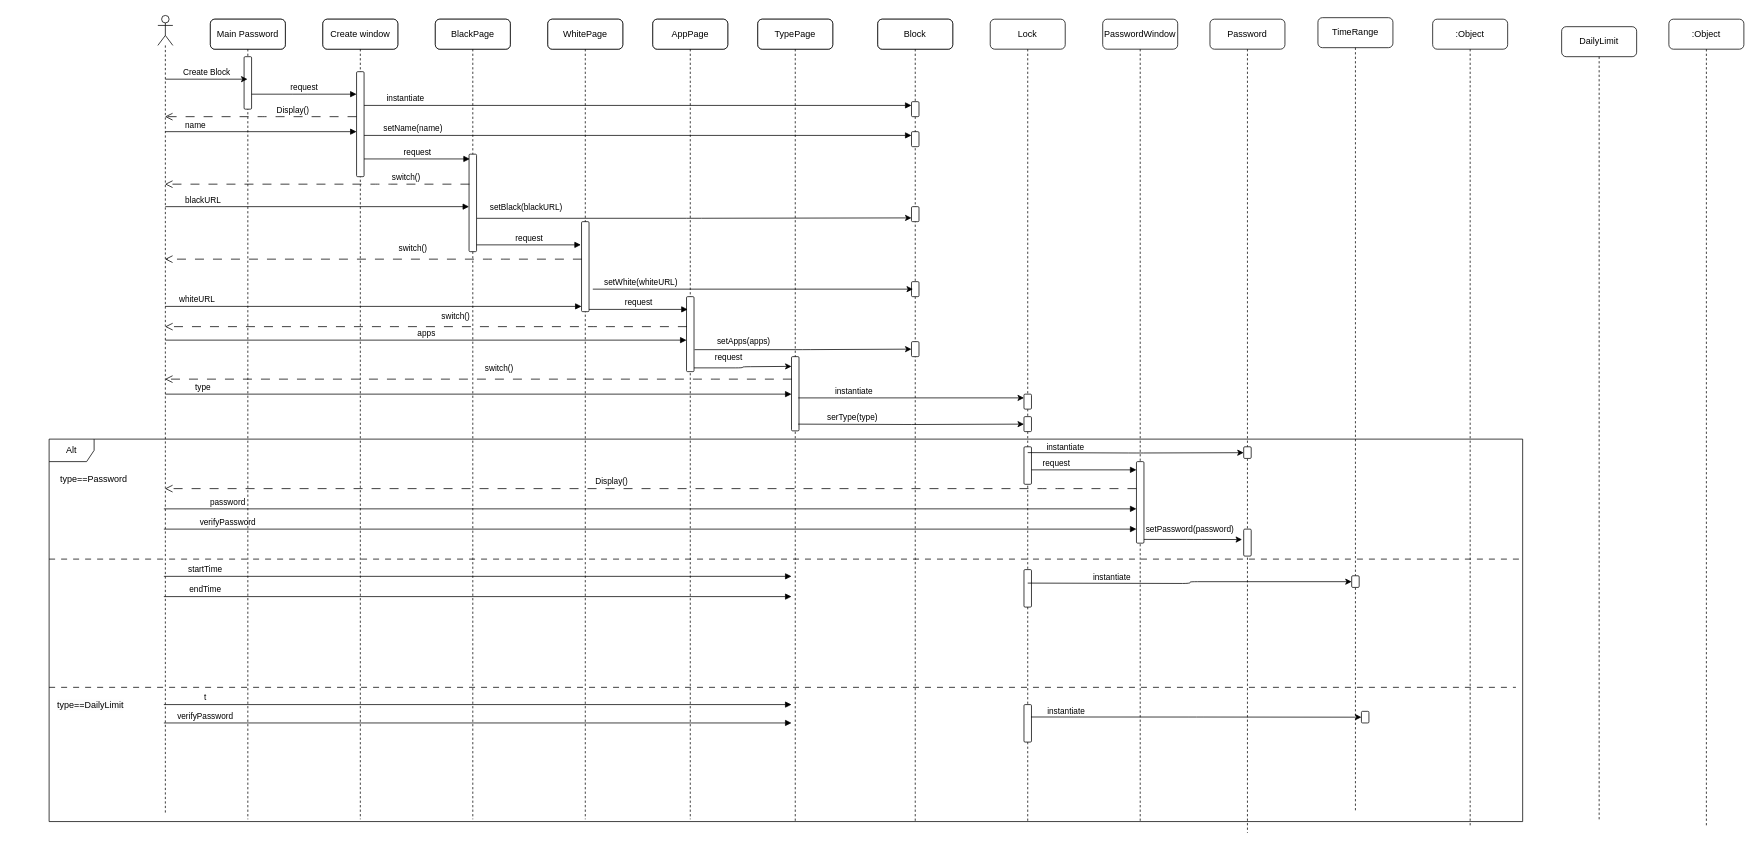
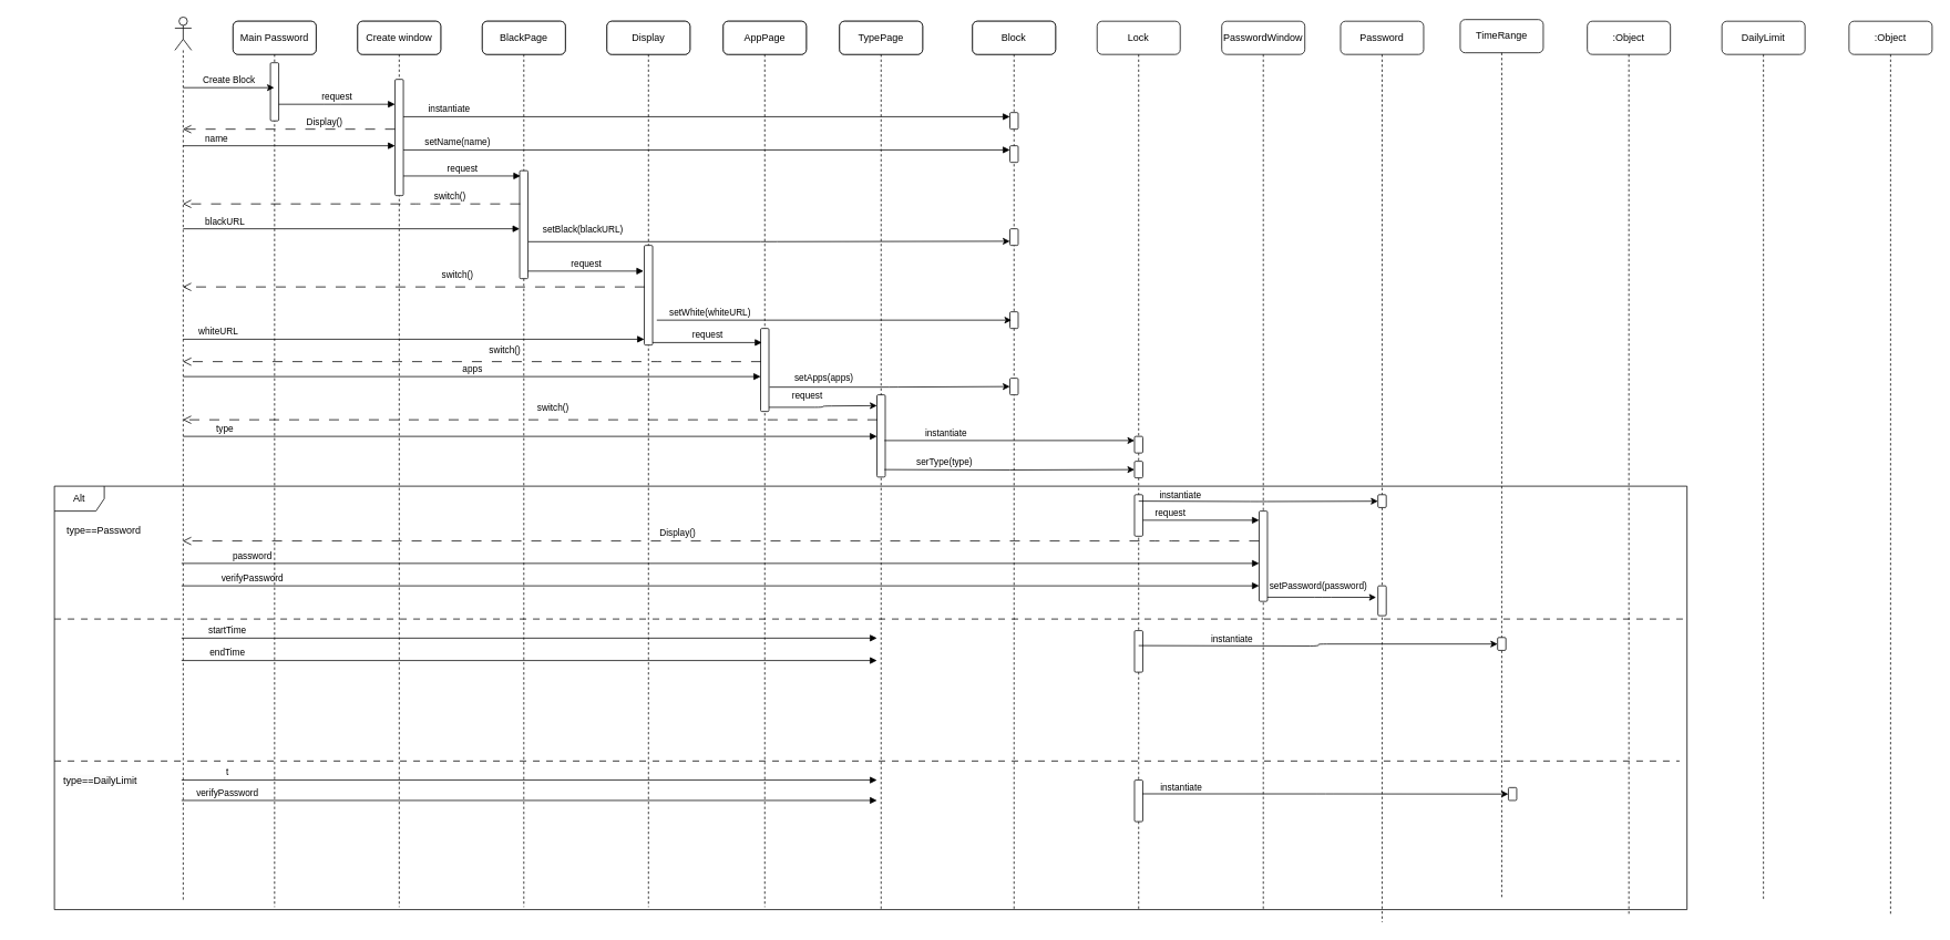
- <mxCell id="23" value="WhitePage" style="shape=umlLifeline;perimeter=lifelinePerimeter;whiteSpace=wrap;html=1;container=1;dropTarget=0;collapsible=0;recursiveResize=0;outlineConnect=0;portConstraint=eastwest;newEdgeStyle={&quot;curved&quot;:0,&quot;rounded&quot;:0};rounded=1;labelBackgroundColor=none;" vertex="1" parent="1"><mxGeometry x="730" y="25" width="100" height="1067" as="geometry" /></mxCell>
+ <mxCell id="23" value="Display" style="shape=umlLifeline;perimeter=lifelinePerimeter;whiteSpace=wrap;html=1;container=1;dropTarget=0;collapsible=0;recursiveResize=0;outlineConnect=0;portConstraint=eastwest;newEdgeStyle={&quot;curved&quot;:0,&quot;rounded&quot;:0};rounded=1;labelBackgroundColor=none;" vertex="1" parent="1"><mxGeometry x="730" y="25" width="100" height="1067" as="geometry" /></mxCell>
- <mxCell id="40" value="DailyLimit" style="shape=umlLifeline;perimeter=lifelinePerimeter;whiteSpace=wrap;html=1;container=1;dropTarget=0;collapsible=0;recursiveResize=0;outlineConnect=0;portConstraint=eastwest;newEdgeStyle={&quot;curved&quot;:0,&quot;rounded&quot;:0};rounded=1;labelBackgroundColor=none;" vertex="1" parent="1"><mxGeometry x="2082" y="35" width="100" height="1060" as="geometry" /></mxCell>
+ <mxCell id="40" value="DailyLimit" style="shape=umlLifeline;perimeter=lifelinePerimeter;whiteSpace=wrap;html=1;container=1;dropTarget=0;collapsible=0;recursiveResize=0;outlineConnect=0;portConstraint=eastwest;newEdgeStyle={&quot;curved&quot;:0,&quot;rounded&quot;:0};rounded=1;labelBackgroundColor=none;" vertex="1" parent="1"><mxGeometry x="2072" y="25" width="100" height="1060" as="geometry" /></mxCell>
